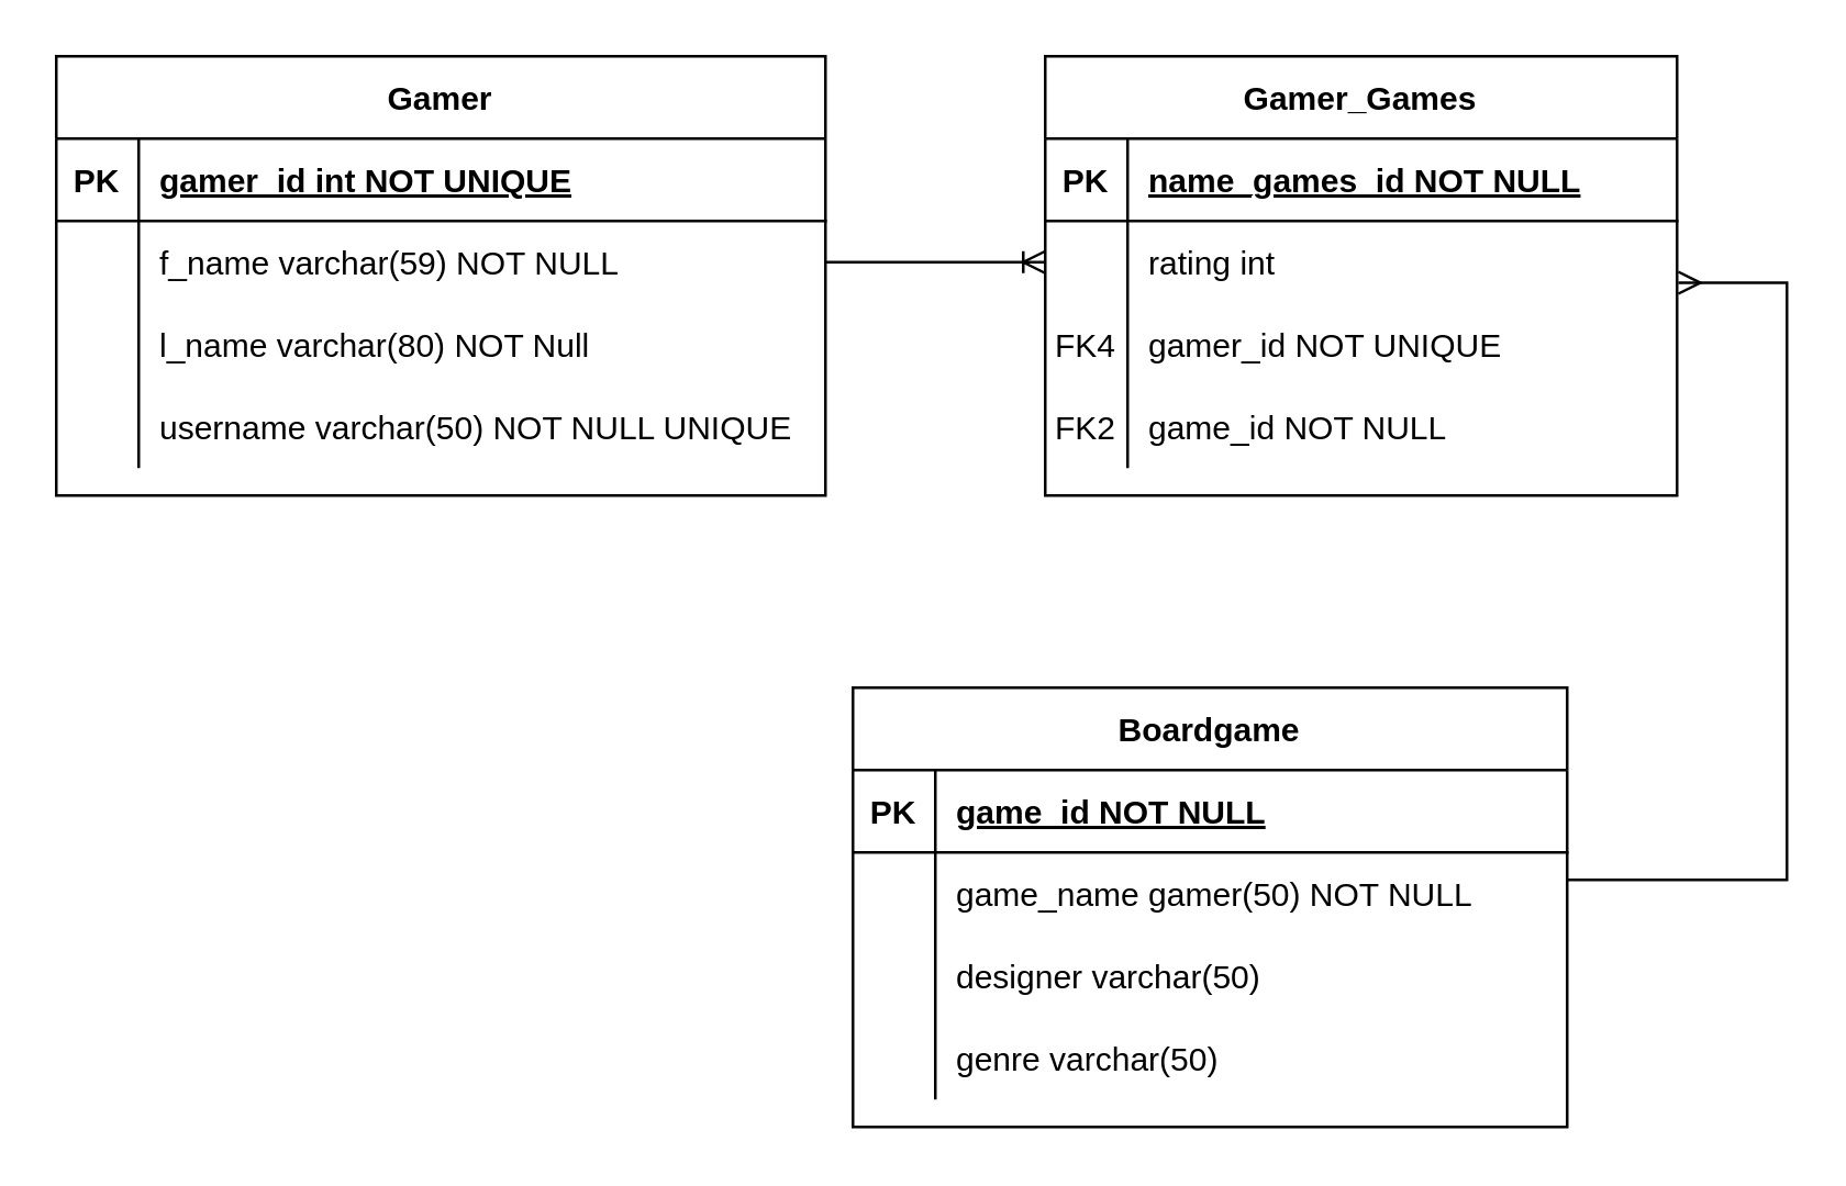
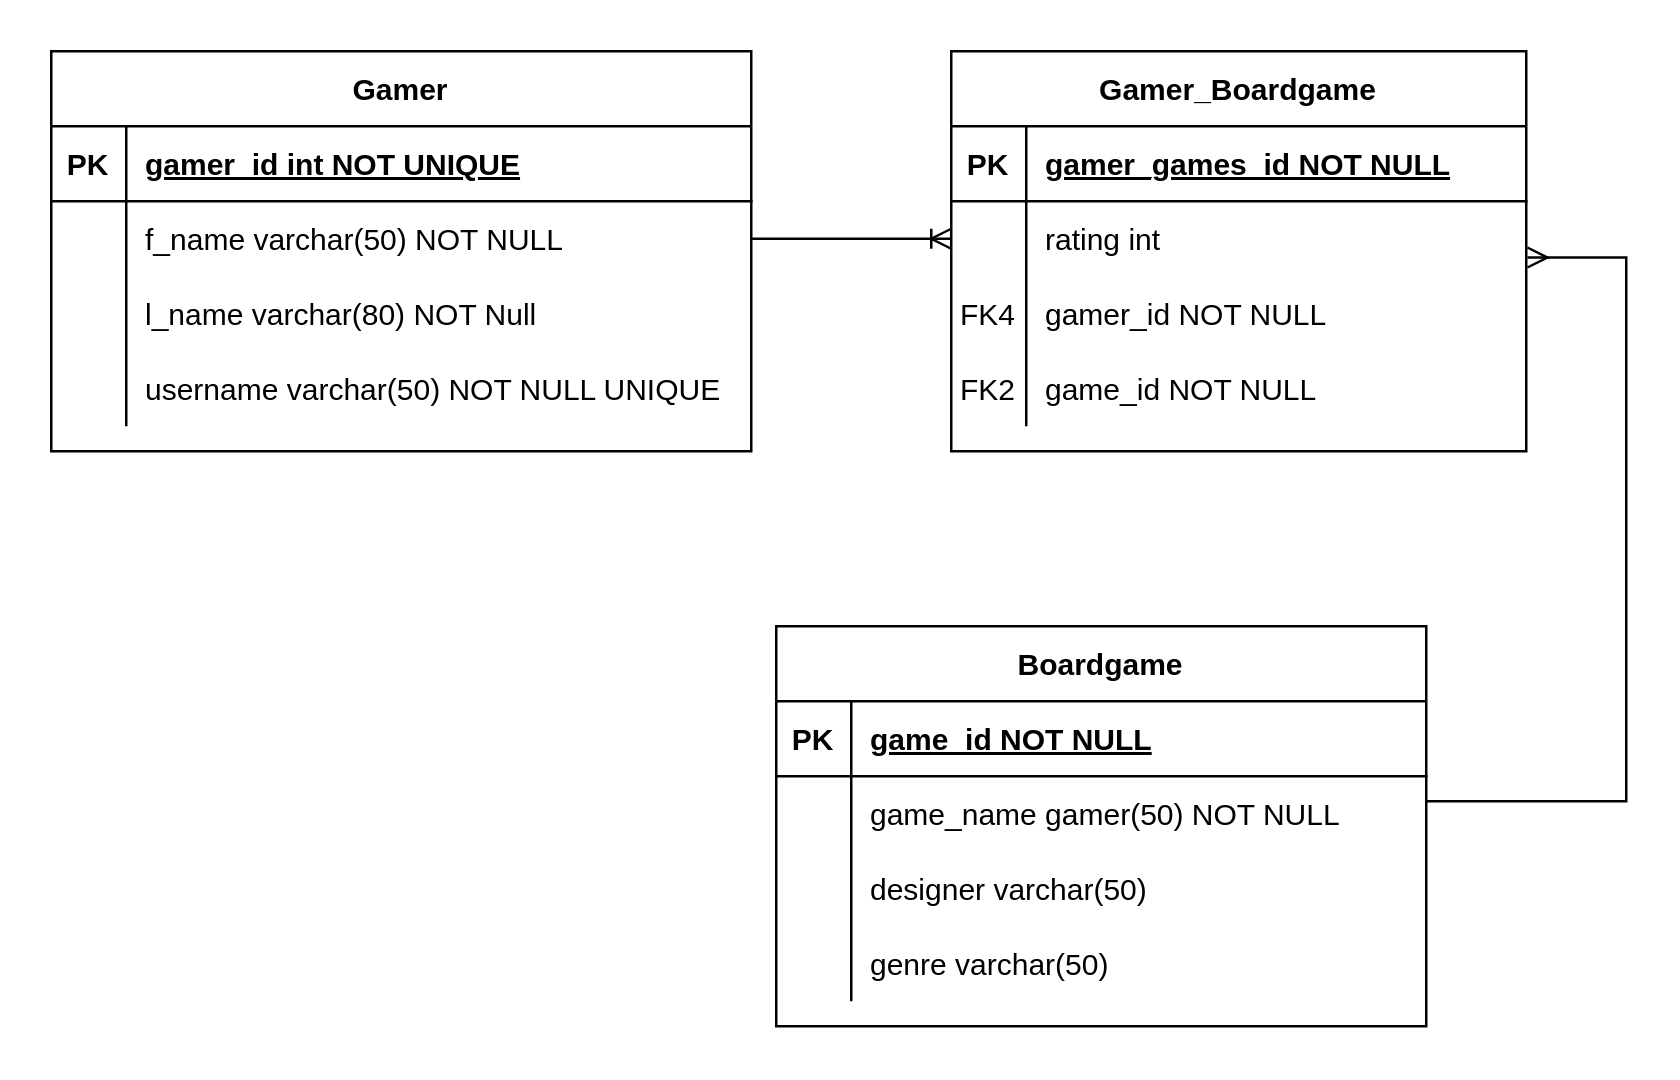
- <mxCell id="30" value="Gamer_Games" style="shape=table;startSize=30;container=1;collapsible=1;childLayout=tableLayout;fixedRows=1;rowLines=0;fontStyle=1;align=center;resizeLast=1;" vertex="1" parent="1"><mxGeometry x="380" y="20" width="230" height="160" as="geometry" /></mxCell>
+ <mxCell id="30" value="Gamer_Boardgame" style="shape=table;startSize=30;container=1;collapsible=1;childLayout=tableLayout;fixedRows=1;rowLines=0;fontStyle=1;align=center;resizeLast=1;" vertex="1" parent="1"><mxGeometry x="380" y="20" width="230" height="160" as="geometry" /></mxCell>
- <mxCell id="33" value="name_games_id NOT NULL" style="shape=partialRectangle;connectable=0;fillColor=none;top=0;left=0;bottom=0;right=0;align=left;spacingLeft=6;fontStyle=5;overflow=hidden;" vertex="1" parent="31"><mxGeometry x="30" width="200" height="30" as="geometry"><mxRectangle width="200" height="30" as="alternateBounds" /></mxGeometry></mxCell>
+ <mxCell id="33" value="gamer_games_id NOT NULL" style="shape=partialRectangle;connectable=0;fillColor=none;top=0;left=0;bottom=0;right=0;align=left;spacingLeft=6;fontStyle=5;overflow=hidden;" vertex="1" parent="31"><mxGeometry x="30" width="200" height="30" as="geometry"><mxRectangle width="200" height="30" as="alternateBounds" /></mxGeometry></mxCell>
- <mxCell id="8" value="f_name varchar(59) NOT NULL" style="shape=partialRectangle;connectable=0;fillColor=none;top=0;left=0;bottom=0;right=0;align=left;spacingLeft=6;overflow=hidden;" vertex="1" parent="6"><mxGeometry x="30" width="250" height="30" as="geometry"><mxRectangle width="250" height="30" as="alternateBounds" /></mxGeometry></mxCell>
+ <mxCell id="8" value="f_name varchar(50) NOT NULL" style="shape=partialRectangle;connectable=0;fillColor=none;top=0;left=0;bottom=0;right=0;align=left;spacingLeft=6;overflow=hidden;" vertex="1" parent="6"><mxGeometry x="30" width="250" height="30" as="geometry"><mxRectangle width="250" height="30" as="alternateBounds" /></mxGeometry></mxCell>
- <mxCell id="39" value="gamer_id NOT UNIQUE" style="shape=partialRectangle;connectable=0;fillColor=none;top=0;left=0;bottom=0;right=0;align=left;spacingLeft=6;overflow=hidden;" vertex="1" parent="37"><mxGeometry x="30" width="200" height="30" as="geometry"><mxRectangle width="200" height="30" as="alternateBounds" /></mxGeometry></mxCell>
+ <mxCell id="39" value="gamer_id NOT NULL" style="shape=partialRectangle;connectable=0;fillColor=none;top=0;left=0;bottom=0;right=0;align=left;spacingLeft=6;overflow=hidden;" vertex="1" parent="37"><mxGeometry x="30" width="200" height="30" as="geometry"><mxRectangle width="200" height="30" as="alternateBounds" /></mxGeometry></mxCell>
